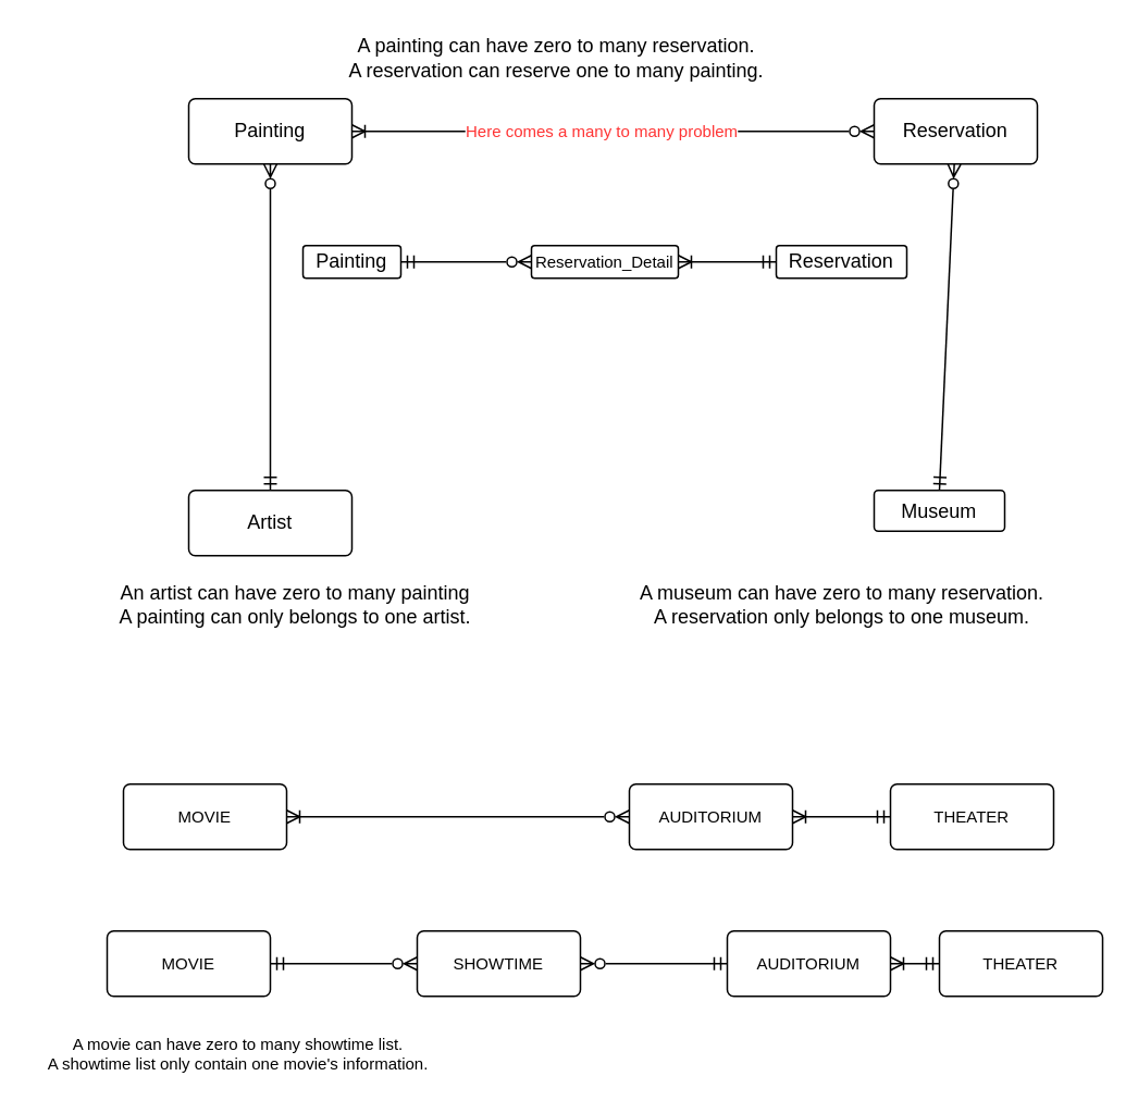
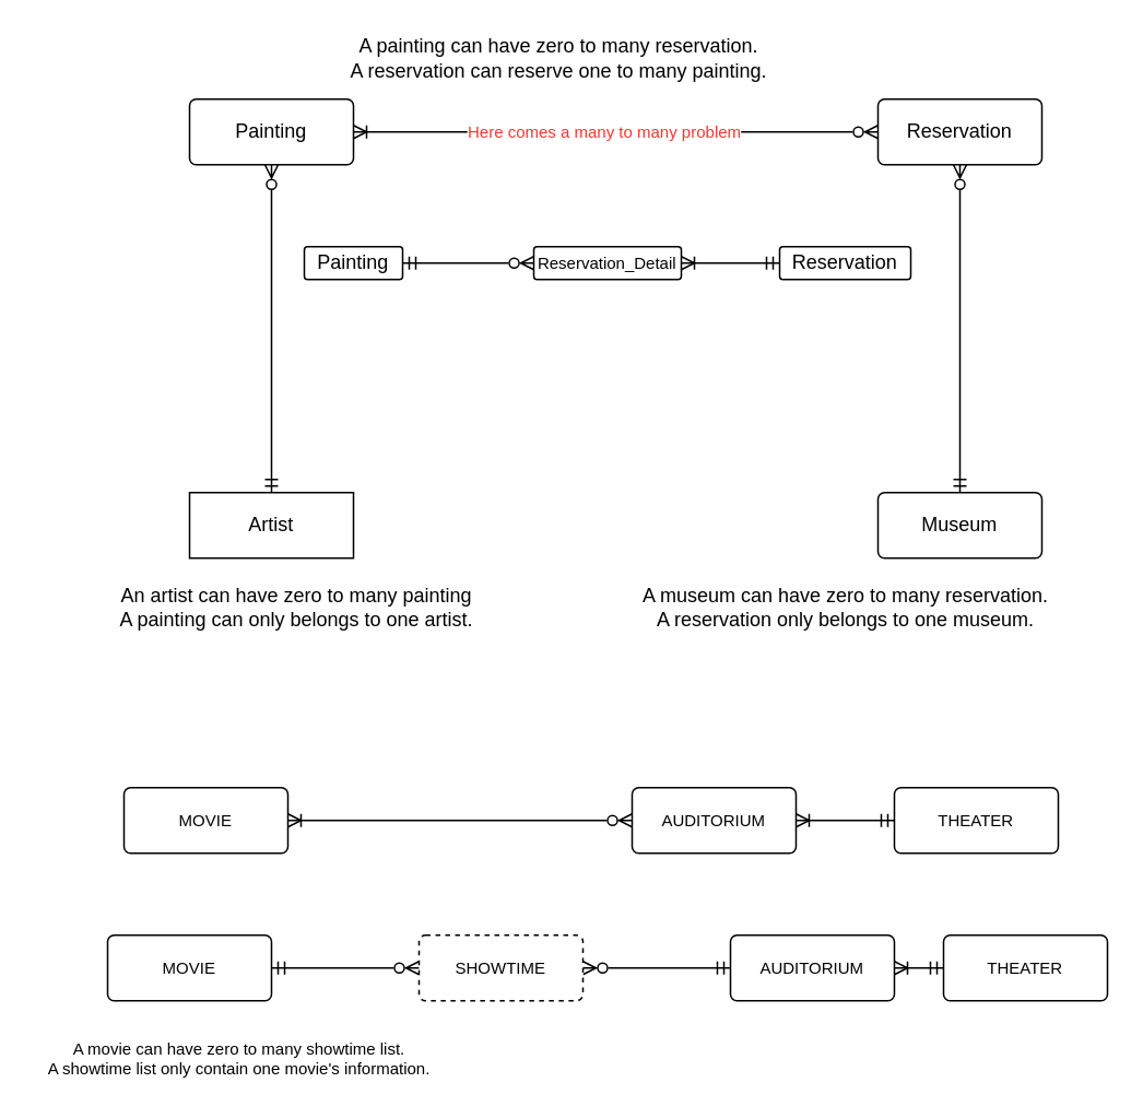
- <mxCell id="4" value="Museum" style="rounded=1;arcSize=10;whiteSpace=wrap;html=1;align=center;" vertex="1" parent="2"><mxGeometry x="470" y="280" width="80" height="25" as="geometry" /></mxCell>
+ <mxCell id="4" value="Museum" style="rounded=1;arcSize=10;whiteSpace=wrap;html=1;align=center;" vertex="1" parent="2"><mxGeometry x="470" y="280" width="100" height="40" as="geometry" /></mxCell>
- <mxCell id="5" value="Artist" style="rounded=1;arcSize=10;whiteSpace=wrap;html=1;align=center;" vertex="1" parent="2"><mxGeometry x="50" y="280" width="100" height="40" as="geometry" /></mxCell>
+ <mxCell id="5" value="Artist" style="arcSize=10;whiteSpace=wrap;html=1;align=center;rounded=0;" vertex="1" parent="2"><mxGeometry x="50" y="280" width="100" height="40" as="geometry" /></mxCell>
- <mxCell id="25" value="&lt;font color=&quot;#000000&quot;&gt;SHOWTIME&lt;/font&gt;" style="rounded=1;arcSize=10;whiteSpace=wrap;html=1;align=center;fontSize=10;fontColor=#FF3333;" vertex="1" parent="1"><mxGeometry x="255" y="570" width="100" height="40" as="geometry" /></mxCell>
+ <mxCell id="25" value="&lt;font color=&quot;#000000&quot;&gt;SHOWTIME&lt;/font&gt;" style="rounded=1;arcSize=10;whiteSpace=wrap;html=1;align=center;fontSize=10;fontColor=#FF3333;dashed=1;" vertex="1" parent="1"><mxGeometry x="255" y="570" width="100" height="40" as="geometry" /></mxCell>
